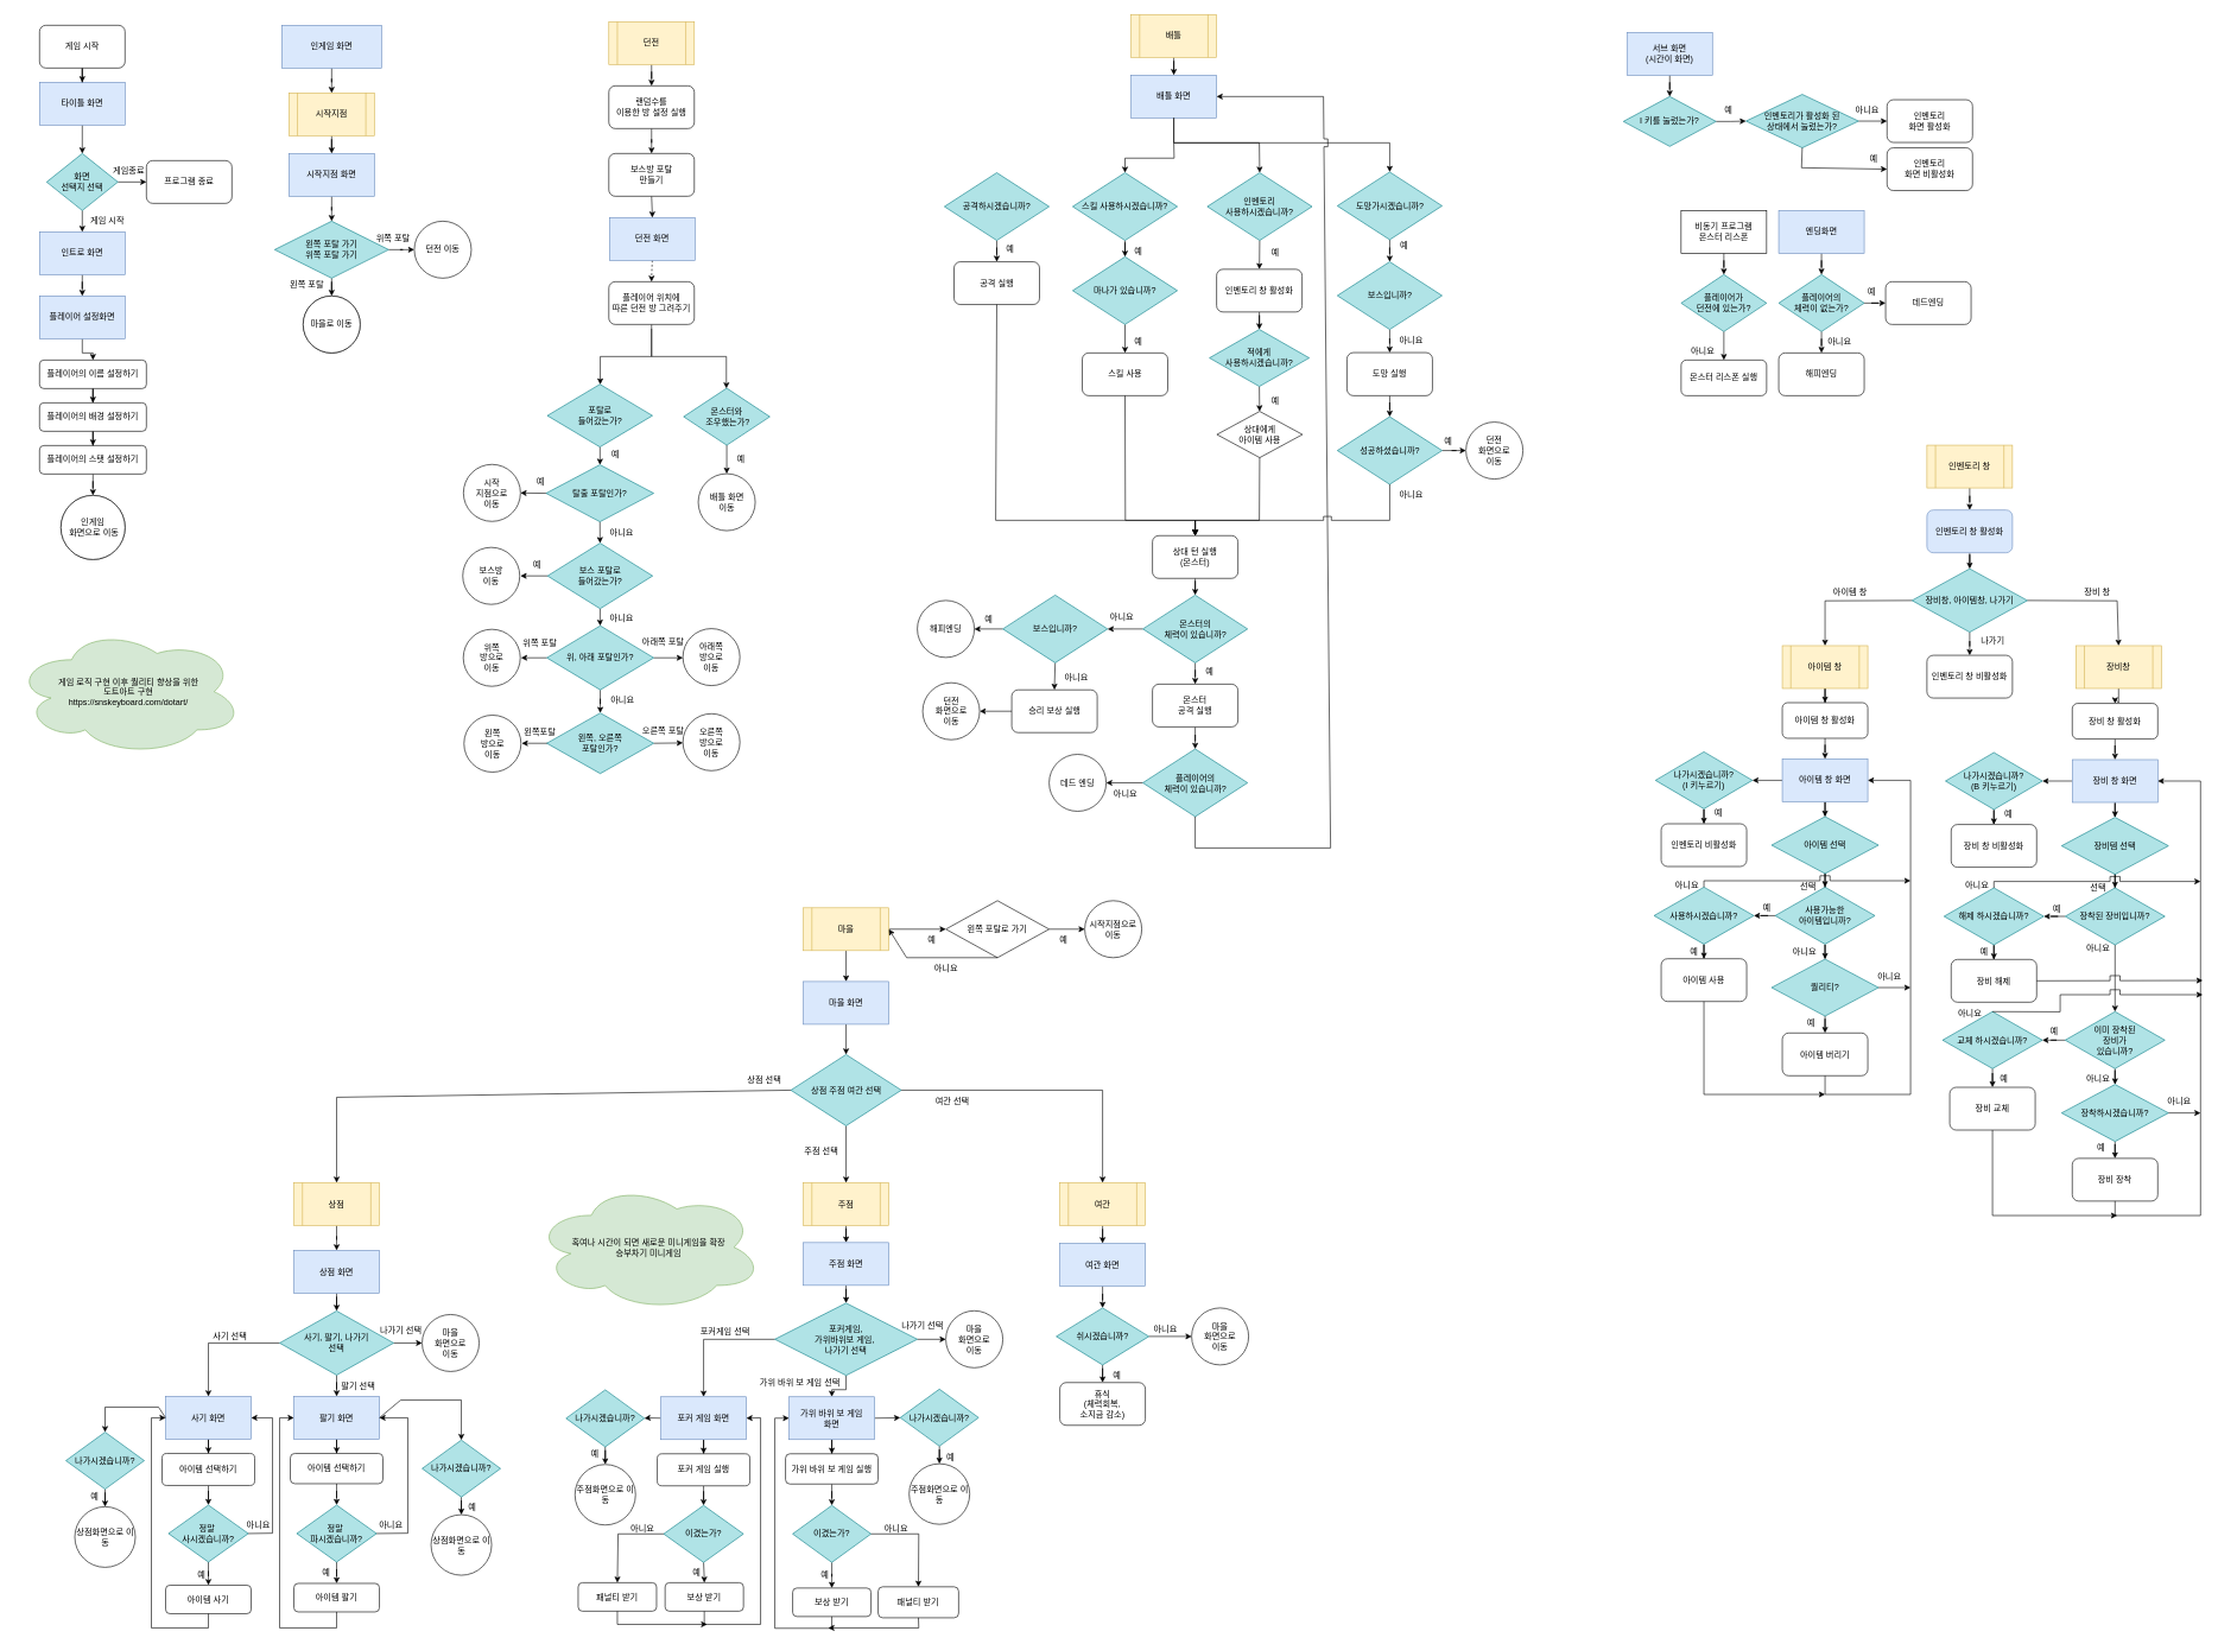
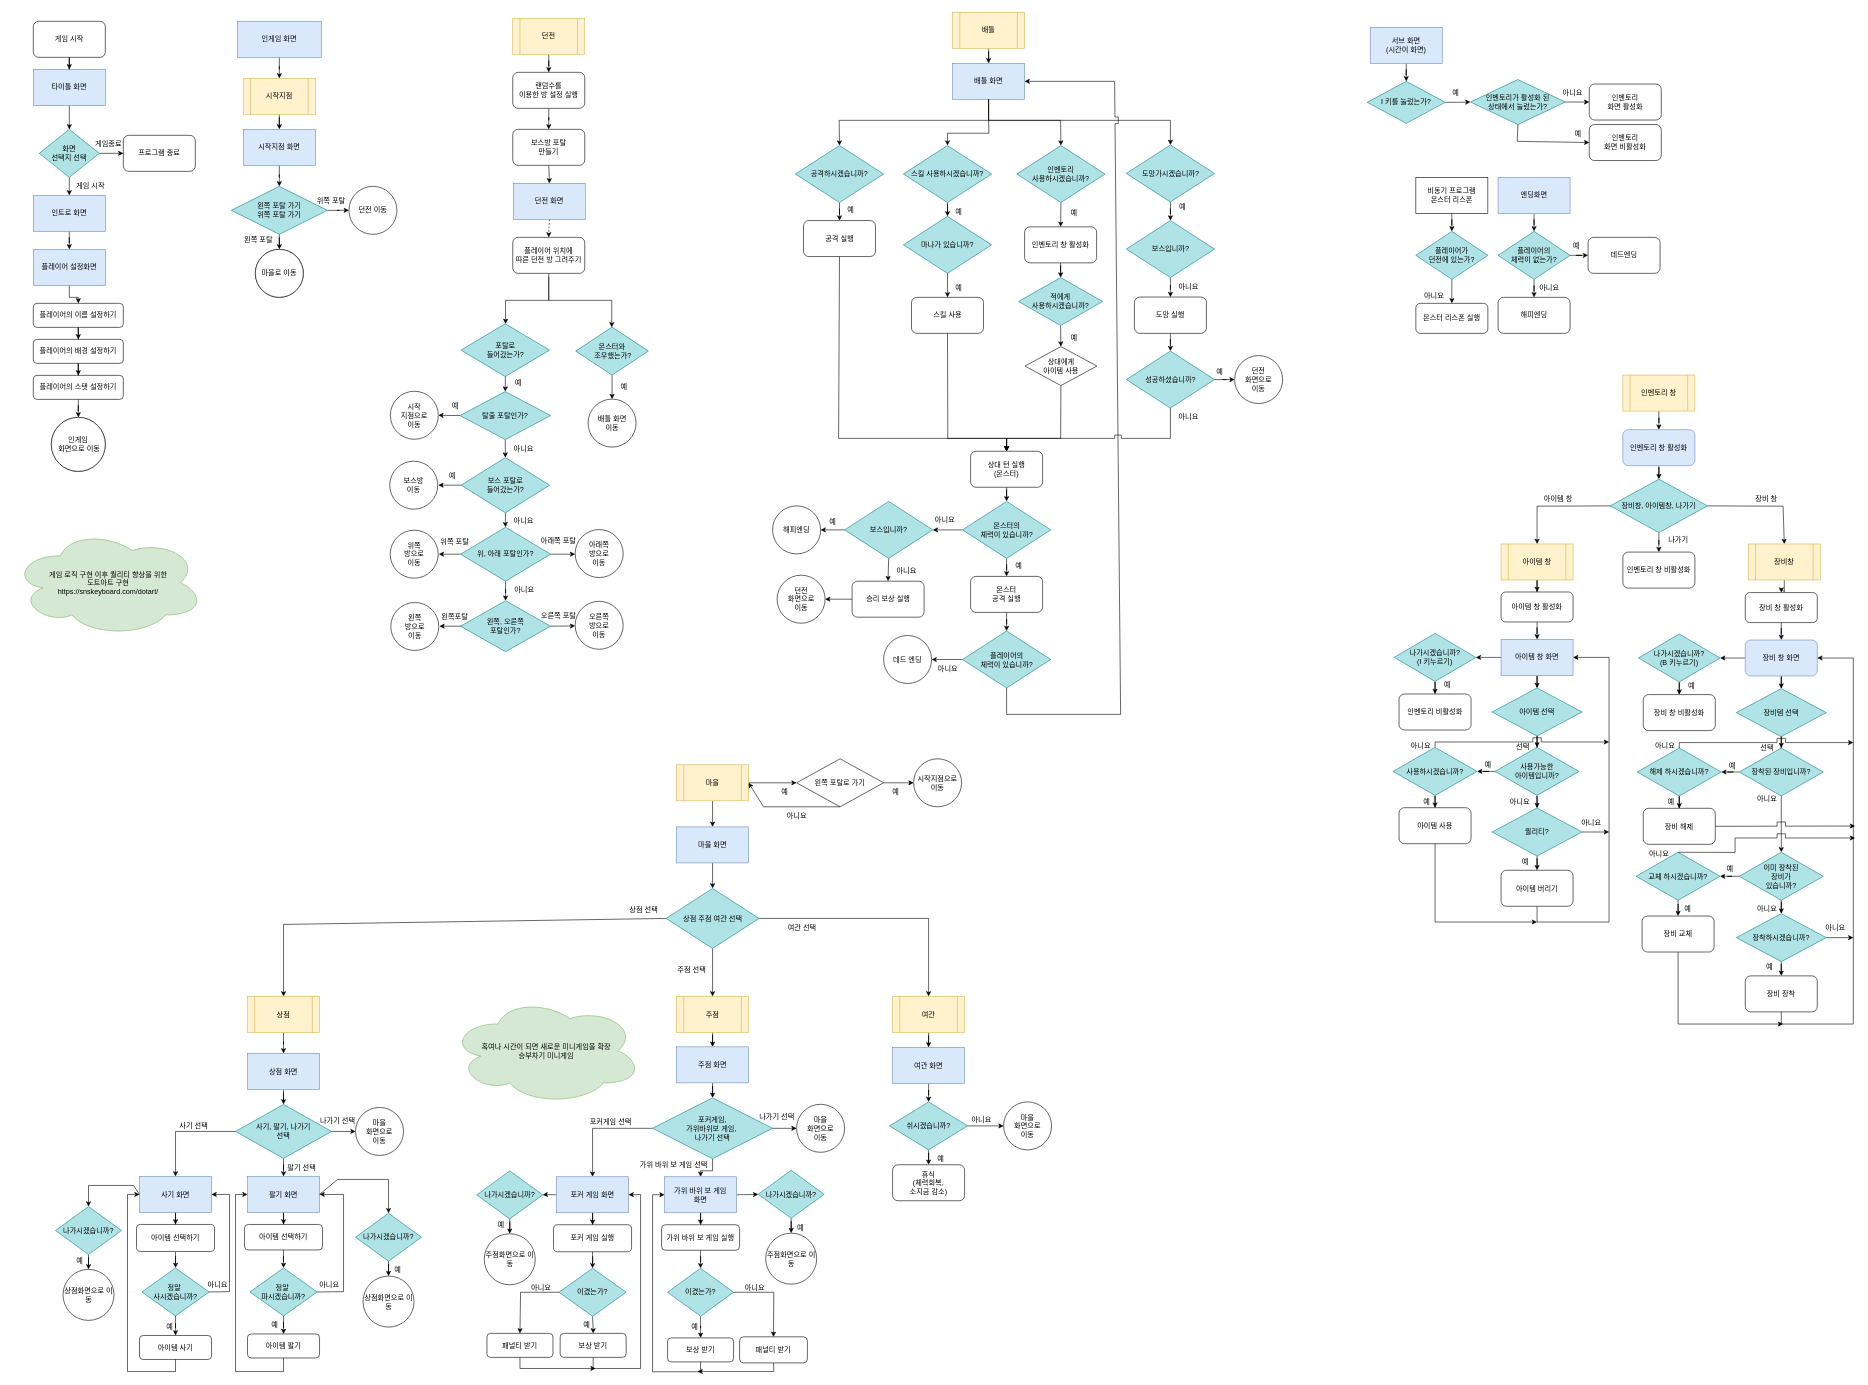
+ <mxCell id="330" value="" style="endArrow=classic;html=1;rounded=0;exitX=0.5;exitY=1;exitDx=0;exitDy=0;entryX=0.5;entryY=0;entryDx=0;entryDy=0;" edge="1" parent="1" source="26" target="323"><mxGeometry width="50" height="50" relative="1" as="geometry"><mxPoint x="1677" y="250" as="sourcePoint" /><mxPoint x="1727" y="200" as="targetPoint" /><Array as="points"><mxPoint x="1647" y="200" /><mxPoint x="1398" y="200" /></Array></mxGeometry></mxCell>
- <mxCell id="261" value="장비 창 화면" style="rounded=0;whiteSpace=wrap;html=1;fillColor=#dae8fc;strokeColor=#6c8ebf;" parent="1" vertex="1"><mxGeometry x="2908" y="1066" width="120" height="60" as="geometry" /></mxCell>
+ <mxCell id="261" value="장비 창 화면" style="whiteSpace=wrap;html=1;fillColor=#dae8fc;strokeColor=#6c8ebf;rounded=1;" parent="1" vertex="1"><mxGeometry x="2908" y="1066" width="120" height="60" as="geometry" /></mxCell>
